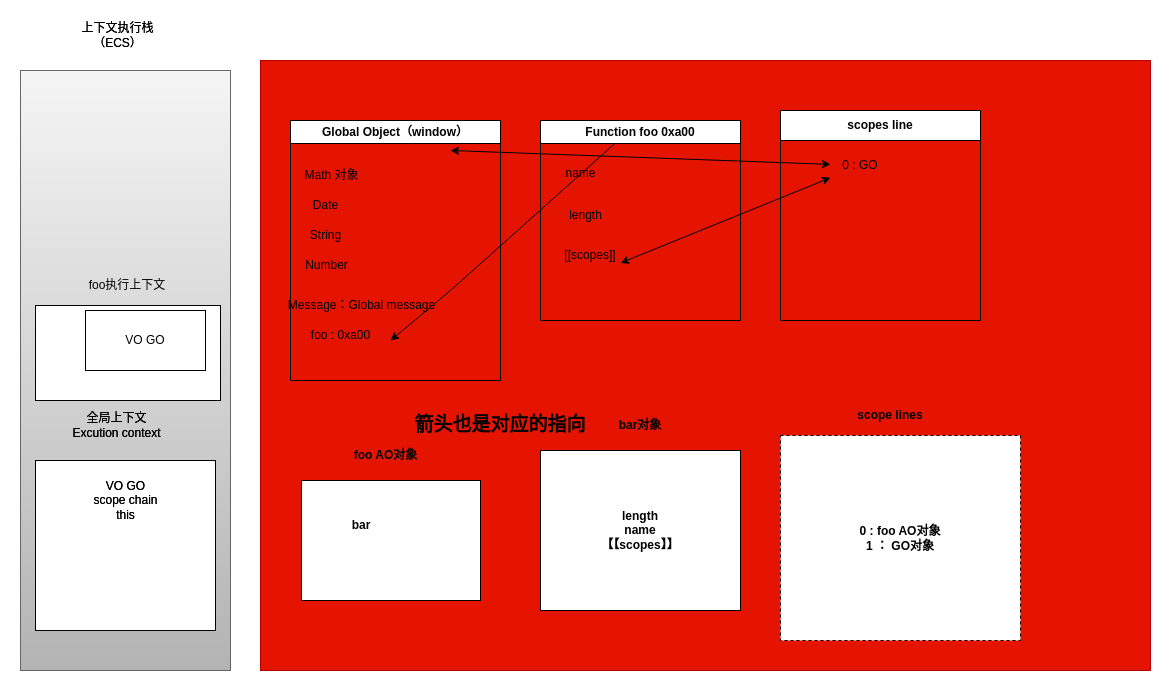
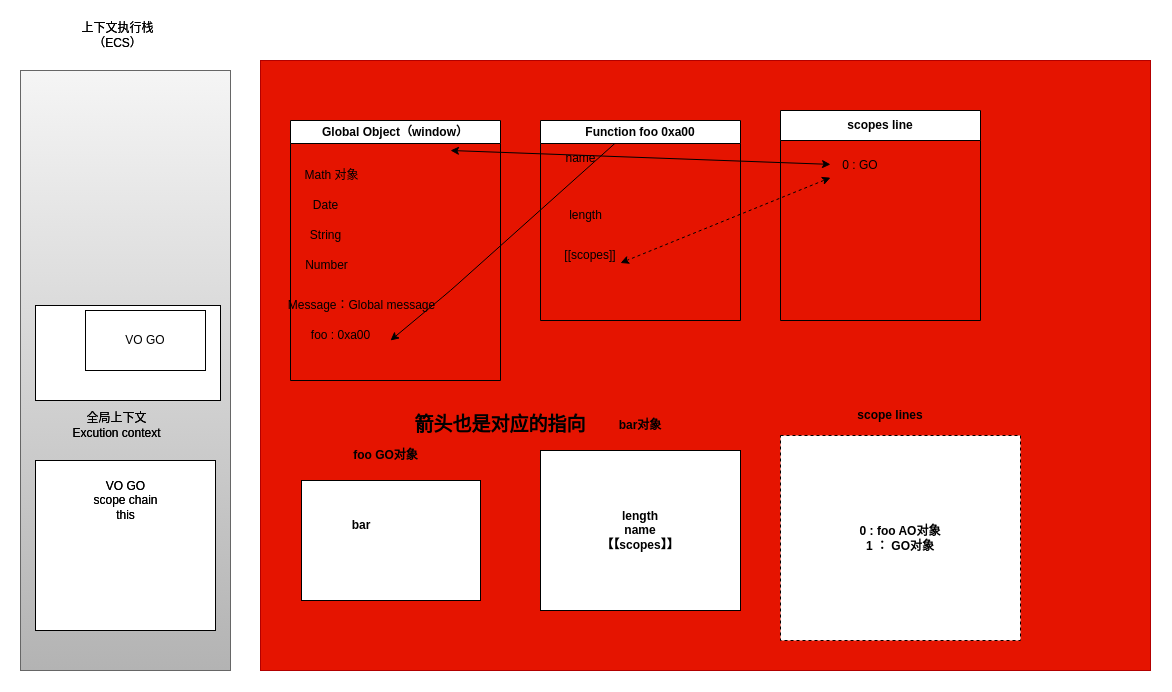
- <mxCell id="34" value="name" style="text;html=1;align=center;verticalAlign=middle;resizable=0;points=[];autosize=1;strokeColor=none;fillColor=none;" vertex="1" parent="32"><mxGeometry x="15" y="38" width="50" height="30" as="geometry" /></mxCell>
+ <mxCell id="34" value="name" style="text;html=1;align=center;verticalAlign=middle;resizable=0;points=[];autosize=1;strokeColor=none;fillColor=none;" vertex="1" parent="32"><mxGeometry x="15" y="23" width="50" height="30" as="geometry" /></mxCell>
- <mxCell id="43" value="" style="endArrow=classic;startArrow=classic;html=1;exitX=1;exitY=0.75;exitDx=0;exitDy=0;" edge="1" parent="1" source="40" target="42"><mxGeometry width="50" height="50" relative="1" as="geometry"><mxPoint x="555" y="380" as="sourcePoint" /><mxPoint x="720" y="250" as="targetPoint" /><Array as="points" /></mxGeometry></mxCell>
+ <mxCell id="43" value="" style="endArrow=classic;startArrow=classic;html=1;exitX=1;exitY=0.75;exitDx=0;exitDy=0;dashed=1;" edge="1" parent="1" source="40" target="42"><mxGeometry width="50" height="50" relative="1" as="geometry"><mxPoint x="555" y="380" as="sourcePoint" /><mxPoint x="720" y="250" as="targetPoint" /><Array as="points" /></mxGeometry></mxCell>
- <mxCell id="39" value="foo执行上下文" style="text;html=1;align=center;verticalAlign=middle;whiteSpace=wrap;rounded=0;" vertex="1" parent="1"><mxGeometry x="62.5" y="270" width="127.5" height="30" as="geometry" /></mxCell>
- <mxCell id="46" value="foo AO对象" style="text;html=1;align=center;verticalAlign=middle;whiteSpace=wrap;rounded=0;fontFamily=Helvetica;fontSize=12;fontColor=default;fontStyle=1;" vertex="1" parent="1"><mxGeometry x="301" y="440" width="169" height="30" as="geometry" /></mxCell>
+ <mxCell id="46" value="foo GO对象" style="text;html=1;align=center;verticalAlign=middle;whiteSpace=wrap;rounded=0;fontFamily=Helvetica;fontSize=12;fontColor=default;fontStyle=1;" vertex="1" parent="1"><mxGeometry x="301" y="440" width="169" height="30" as="geometry" /></mxCell>
